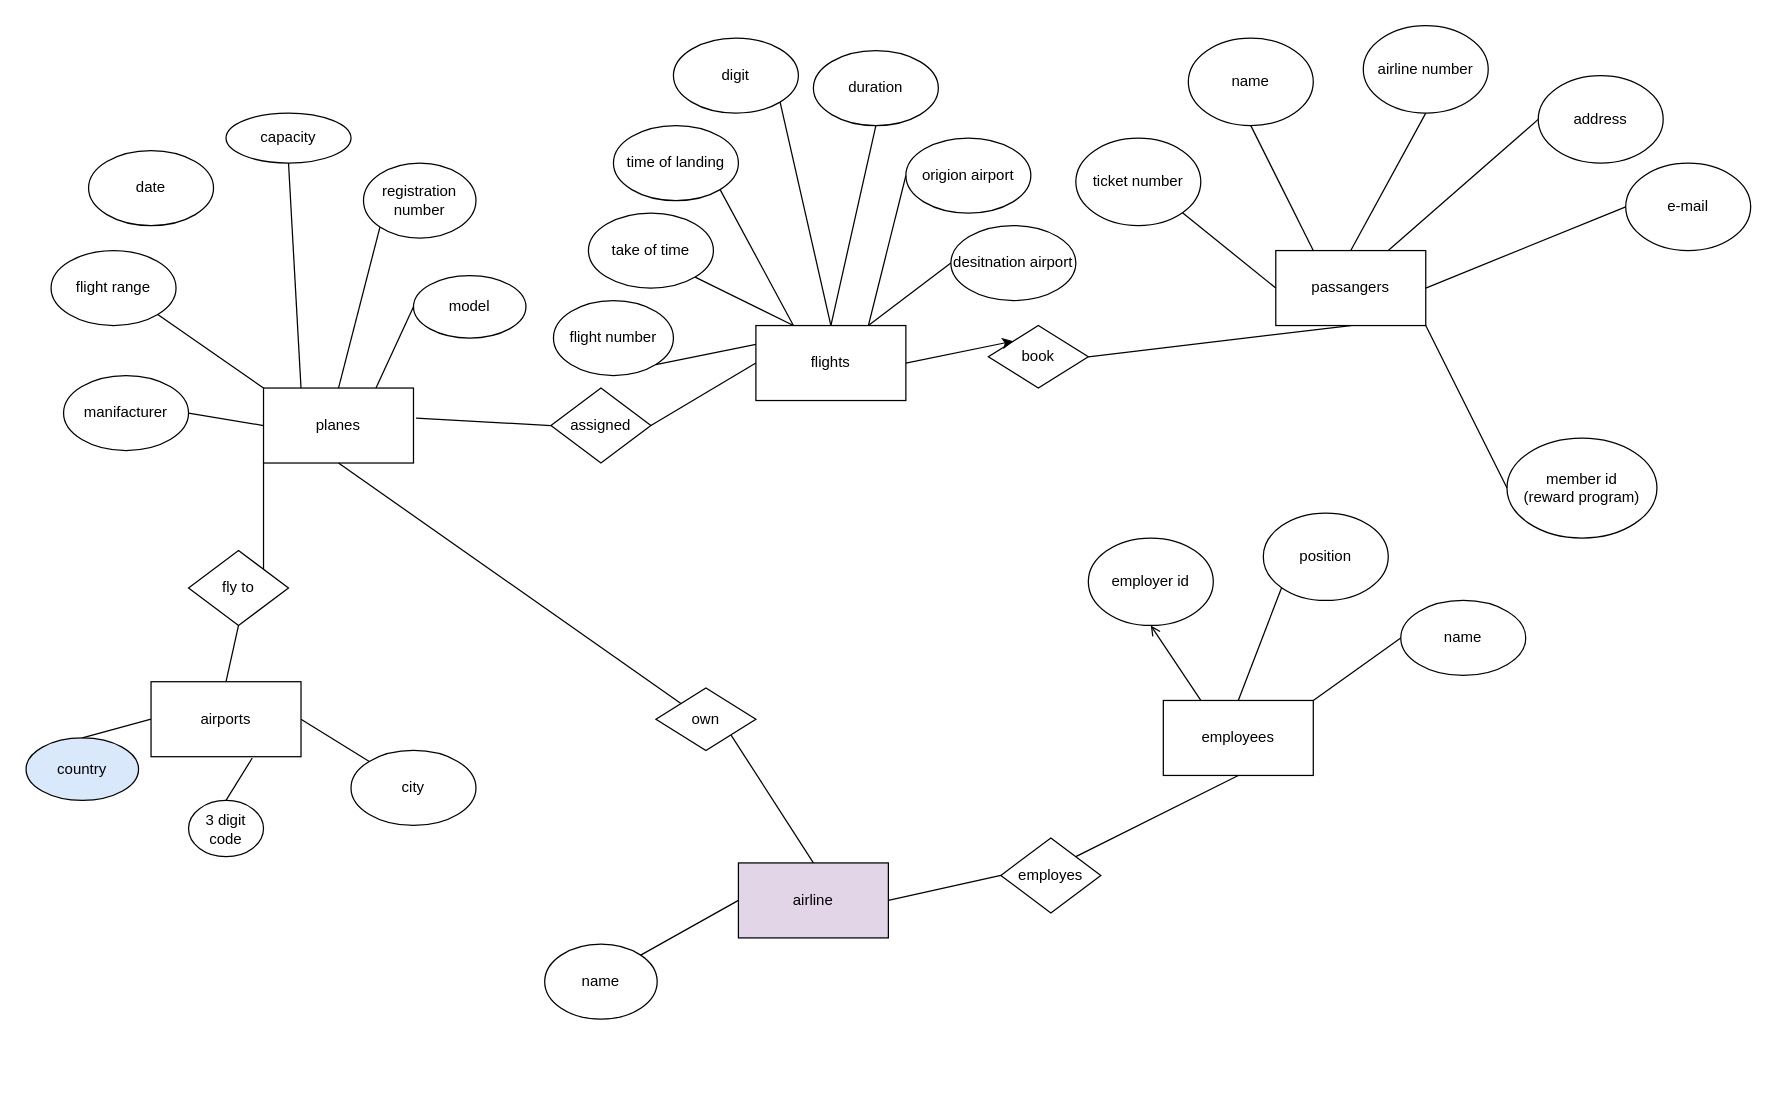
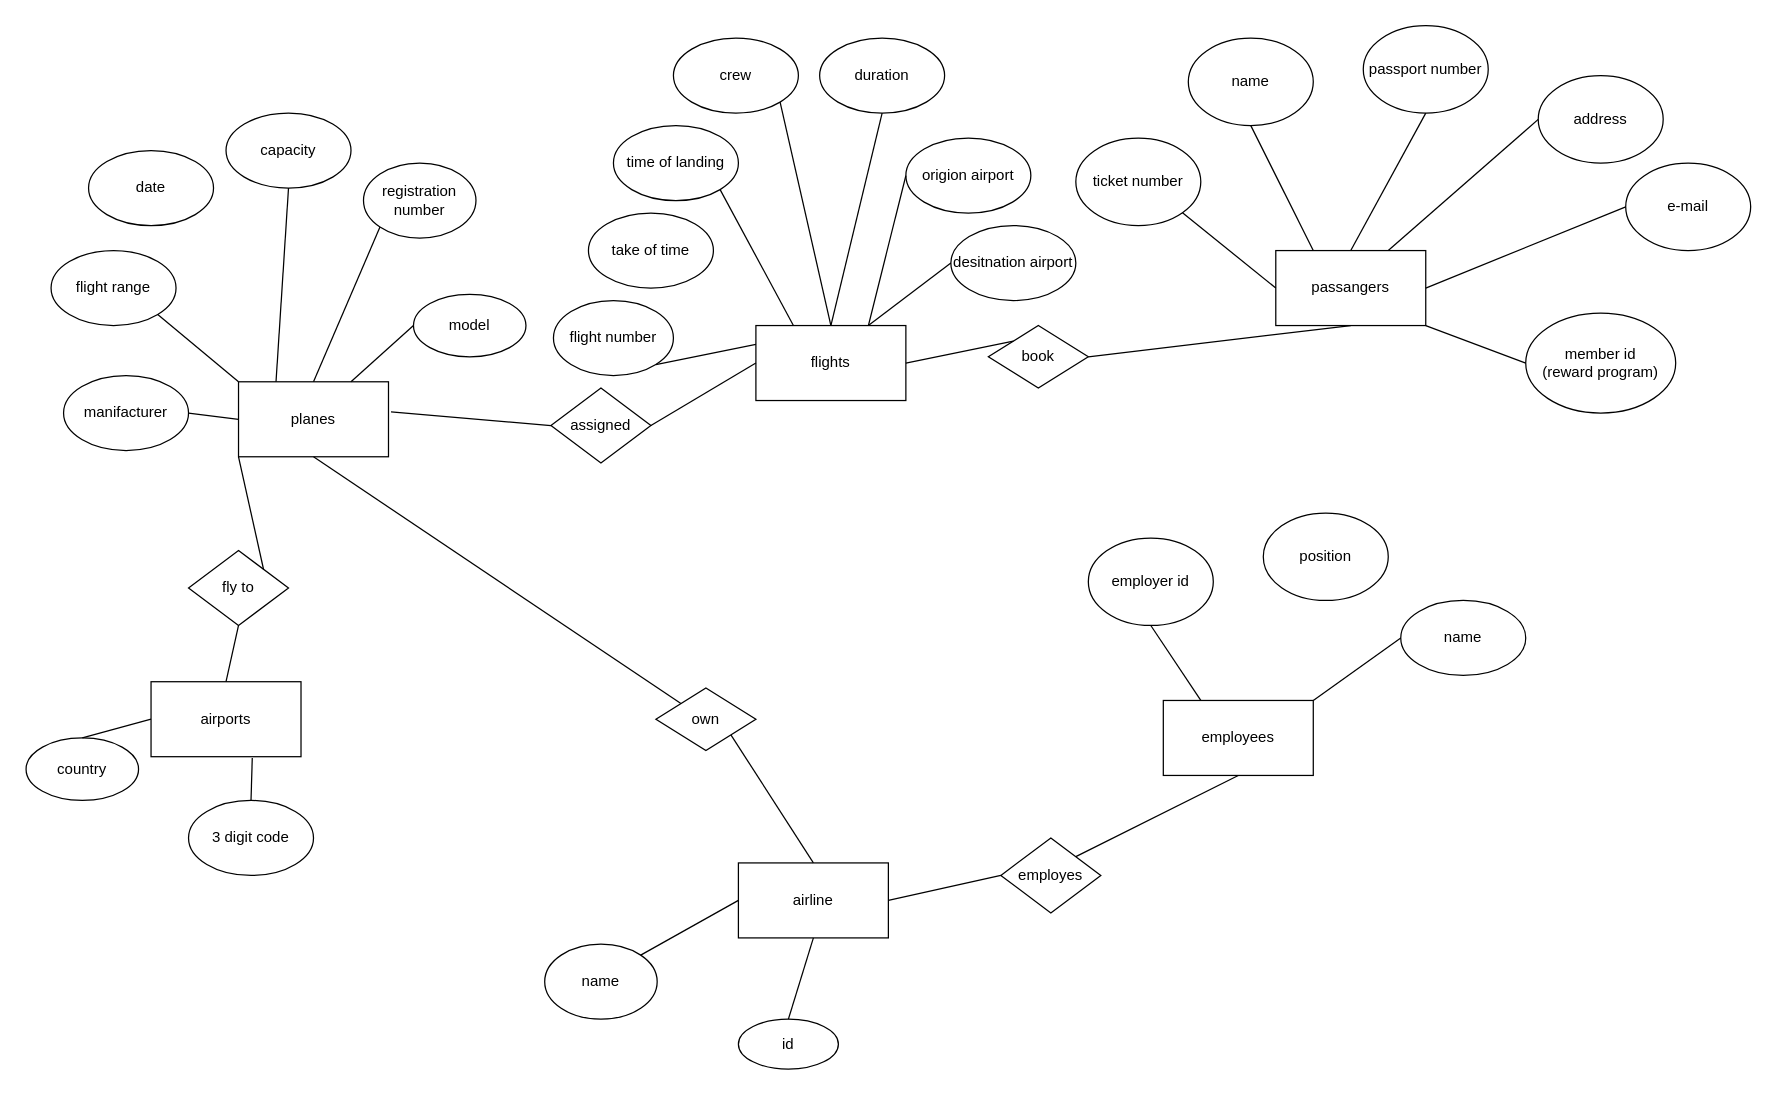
- <mxCell id="59" value="airline number" style="ellipse;whiteSpace=wrap;html=1;" vertex="1" parent="1"><mxGeometry x="1090" y="20" width="100" height="70" as="geometry" /></mxCell>
+ <mxCell id="59" value="passport number" style="ellipse;whiteSpace=wrap;html=1;" vertex="1" parent="1"><mxGeometry x="1090" y="20" width="100" height="70" as="geometry" /></mxCell>
- <mxCell id="32" value="digit" style="ellipse;whiteSpace=wrap;html=1;" vertex="1" parent="1"><mxGeometry x="538" y="30" width="100" height="60" as="geometry" /></mxCell>
+ <mxCell id="32" value="crew" style="ellipse;whiteSpace=wrap;html=1;" vertex="1" parent="1"><mxGeometry x="538" y="30" width="100" height="60" as="geometry" /></mxCell>
- <mxCell id="27" value="duration" style="ellipse;whiteSpace=wrap;html=1;" vertex="1" parent="1"><mxGeometry x="650" y="40" width="100" height="60" as="geometry" /></mxCell>
+ <mxCell id="27" value="duration" style="ellipse;whiteSpace=wrap;html=1;" vertex="1" parent="1"><mxGeometry x="655" y="30" width="100" height="60" as="geometry" /></mxCell>
- <mxCell id="40" value="capacity" style="ellipse;whiteSpace=wrap;html=1;" vertex="1" parent="1"><mxGeometry x="180" y="90" width="100" height="40" as="geometry" /></mxCell>
+ <mxCell id="40" value="capacity" style="ellipse;whiteSpace=wrap;html=1;" vertex="1" parent="1"><mxGeometry x="180" y="90" width="100" height="60" as="geometry" /></mxCell>
- <mxCell id="33" value="" style="endArrow=none;html=1;exitX=1;exitY=1;exitDx=0;exitDy=0;entryX=0.25;entryY=0;entryDx=0;entryDy=0;" edge="1" parent="1" source="28" target="5"><mxGeometry width="50" height="50" relative="1" as="geometry"><mxPoint x="580" y="360" as="sourcePoint" /><mxPoint x="630" y="310" as="targetPoint" /></mxGeometry></mxCell>
- <mxCell id="45" value="model" style="ellipse;whiteSpace=wrap;html=1;" vertex="1" parent="1"><mxGeometry x="330" y="220" width="90" height="50" as="geometry" /></mxCell>
+ <mxCell id="45" value="model" style="ellipse;whiteSpace=wrap;html=1;" vertex="1" parent="1"><mxGeometry x="330" y="235" width="90" height="50" as="geometry" /></mxCell>
- <mxCell id="10" value="" style="endArrow=classic;html=1;entryX=0;entryY=0;entryDx=0;entryDy=0;exitX=1;exitY=0.5;exitDx=0;exitDy=0;" edge="1" parent="1" source="5" target="8"><mxGeometry width="50" height="50" relative="1" as="geometry"><mxPoint x="640" y="550" as="sourcePoint" /><mxPoint x="690" y="500" as="targetPoint" /></mxGeometry></mxCell>
+ <mxCell id="10" value="" style="endArrow=none;html=1;entryX=0;entryY=0;entryDx=0;entryDy=0;exitX=1;exitY=0.5;exitDx=0;exitDy=0;" edge="1" parent="1" source="5" target="8"><mxGeometry width="50" height="50" relative="1" as="geometry"><mxPoint x="640" y="550" as="sourcePoint" /><mxPoint x="690" y="500" as="targetPoint" /></mxGeometry></mxCell>
- <mxCell id="4" value="planes" style="rounded=0;whiteSpace=wrap;html=1;" vertex="1" parent="1"><mxGeometry x="210" y="310" width="120" height="60" as="geometry" /></mxCell>
+ <mxCell id="4" value="planes" style="rounded=0;whiteSpace=wrap;html=1;" vertex="1" parent="1"><mxGeometry x="190" y="305" width="120" height="60" as="geometry" /></mxCell>
- <mxCell id="68" value="member id&lt;br&gt;(reward program)" style="ellipse;whiteSpace=wrap;html=1;" vertex="1" parent="1"><mxGeometry x="1205" y="350" width="120" height="80" as="geometry" /></mxCell>
+ <mxCell id="68" value="member id&lt;br&gt;(reward program)" style="ellipse;whiteSpace=wrap;html=1;" vertex="1" parent="1"><mxGeometry x="1220" y="250" width="120" height="80" as="geometry" /></mxCell>
- <mxCell id="73" value="" style="endArrow=open;html=1;entryX=0.5;entryY=1;entryDx=0;entryDy=0;exitX=0.25;exitY=0;exitDx=0;exitDy=0;" edge="1" parent="1" source="7" target="70"><mxGeometry width="50" height="50" relative="1" as="geometry"><mxPoint x="990" y="590" as="sourcePoint" /><mxPoint x="1040" y="540" as="targetPoint" /></mxGeometry></mxCell>
+ <mxCell id="73" value="" style="endArrow=none;html=1;entryX=0.5;entryY=1;entryDx=0;entryDy=0;exitX=0.25;exitY=0;exitDx=0;exitDy=0;" edge="1" parent="1" source="7" target="70"><mxGeometry width="50" height="50" relative="1" as="geometry"><mxPoint x="990" y="590" as="sourcePoint" /><mxPoint x="1040" y="540" as="targetPoint" /></mxGeometry></mxCell>
- <mxCell id="74" value="" style="endArrow=none;html=1;entryX=0;entryY=1;entryDx=0;entryDy=0;exitX=0.5;exitY=0;exitDx=0;exitDy=0;" edge="1" parent="1" source="7" target="72"><mxGeometry width="50" height="50" relative="1" as="geometry"><mxPoint x="990" y="590" as="sourcePoint" /><mxPoint x="1040" y="540" as="targetPoint" /></mxGeometry></mxCell>
- <mxCell id="23" value="" style="endArrow=none;html=1;exitX=1;exitY=0.5;exitDx=0;exitDy=0;entryX=0;entryY=0;entryDx=0;entryDy=0;" edge="1" parent="1" source="6" target="21"><mxGeometry width="50" height="50" relative="1" as="geometry"><mxPoint x="440" y="500" as="sourcePoint" /><mxPoint x="490" y="450" as="targetPoint" /></mxGeometry></mxCell>
- <mxCell id="52" value="country" style="ellipse;whiteSpace=wrap;html=1;fillColor=#dae8fc;" vertex="1" parent="1"><mxGeometry x="20" y="590" width="90" height="50" as="geometry" /></mxCell>
+ <mxCell id="52" value="country" style="ellipse;whiteSpace=wrap;html=1;" vertex="1" parent="1"><mxGeometry x="20" y="590" width="90" height="50" as="geometry" /></mxCell>
- <mxCell id="21" value="city" style="ellipse;whiteSpace=wrap;html=1;" vertex="1" parent="1"><mxGeometry x="280" y="600" width="100" height="60" as="geometry" /></mxCell>
- <mxCell id="22" value="3 digit code" style="ellipse;whiteSpace=wrap;html=1;" vertex="1" parent="1"><mxGeometry x="150" y="640" width="60" height="45" as="geometry" /></mxCell>
+ <mxCell id="22" value="3 digit code" style="ellipse;whiteSpace=wrap;html=1;" vertex="1" parent="1"><mxGeometry x="150" y="640" width="100" height="60" as="geometry" /></mxCell>
- <mxCell id="2" value="airline" style="rounded=0;whiteSpace=wrap;html=1;fillColor=#e1d5e7;" vertex="1" parent="1"><mxGeometry x="590" y="690" width="120" height="60" as="geometry" /></mxCell>
+ <mxCell id="2" value="airline" style="rounded=0;whiteSpace=wrap;html=1;" vertex="1" parent="1"><mxGeometry x="590" y="690" width="120" height="60" as="geometry" /></mxCell>
+ <mxCell id="57" value="" style="endArrow=none;html=1;exitX=0.5;exitY=0;exitDx=0;exitDy=0;entryX=0.5;entryY=1;entryDx=0;entryDy=0;" edge="1" parent="1" source="56" target="2"><mxGeometry width="50" height="50" relative="1" as="geometry"><mxPoint x="730" y="620" as="sourcePoint" /><mxPoint x="780" y="570" as="targetPoint" /></mxGeometry></mxCell>
+ <mxCell id="56" value="id" style="ellipse;whiteSpace=wrap;html=1;" vertex="1" parent="1"><mxGeometry x="590" y="815" width="80" height="40" as="geometry" /></mxCell>
